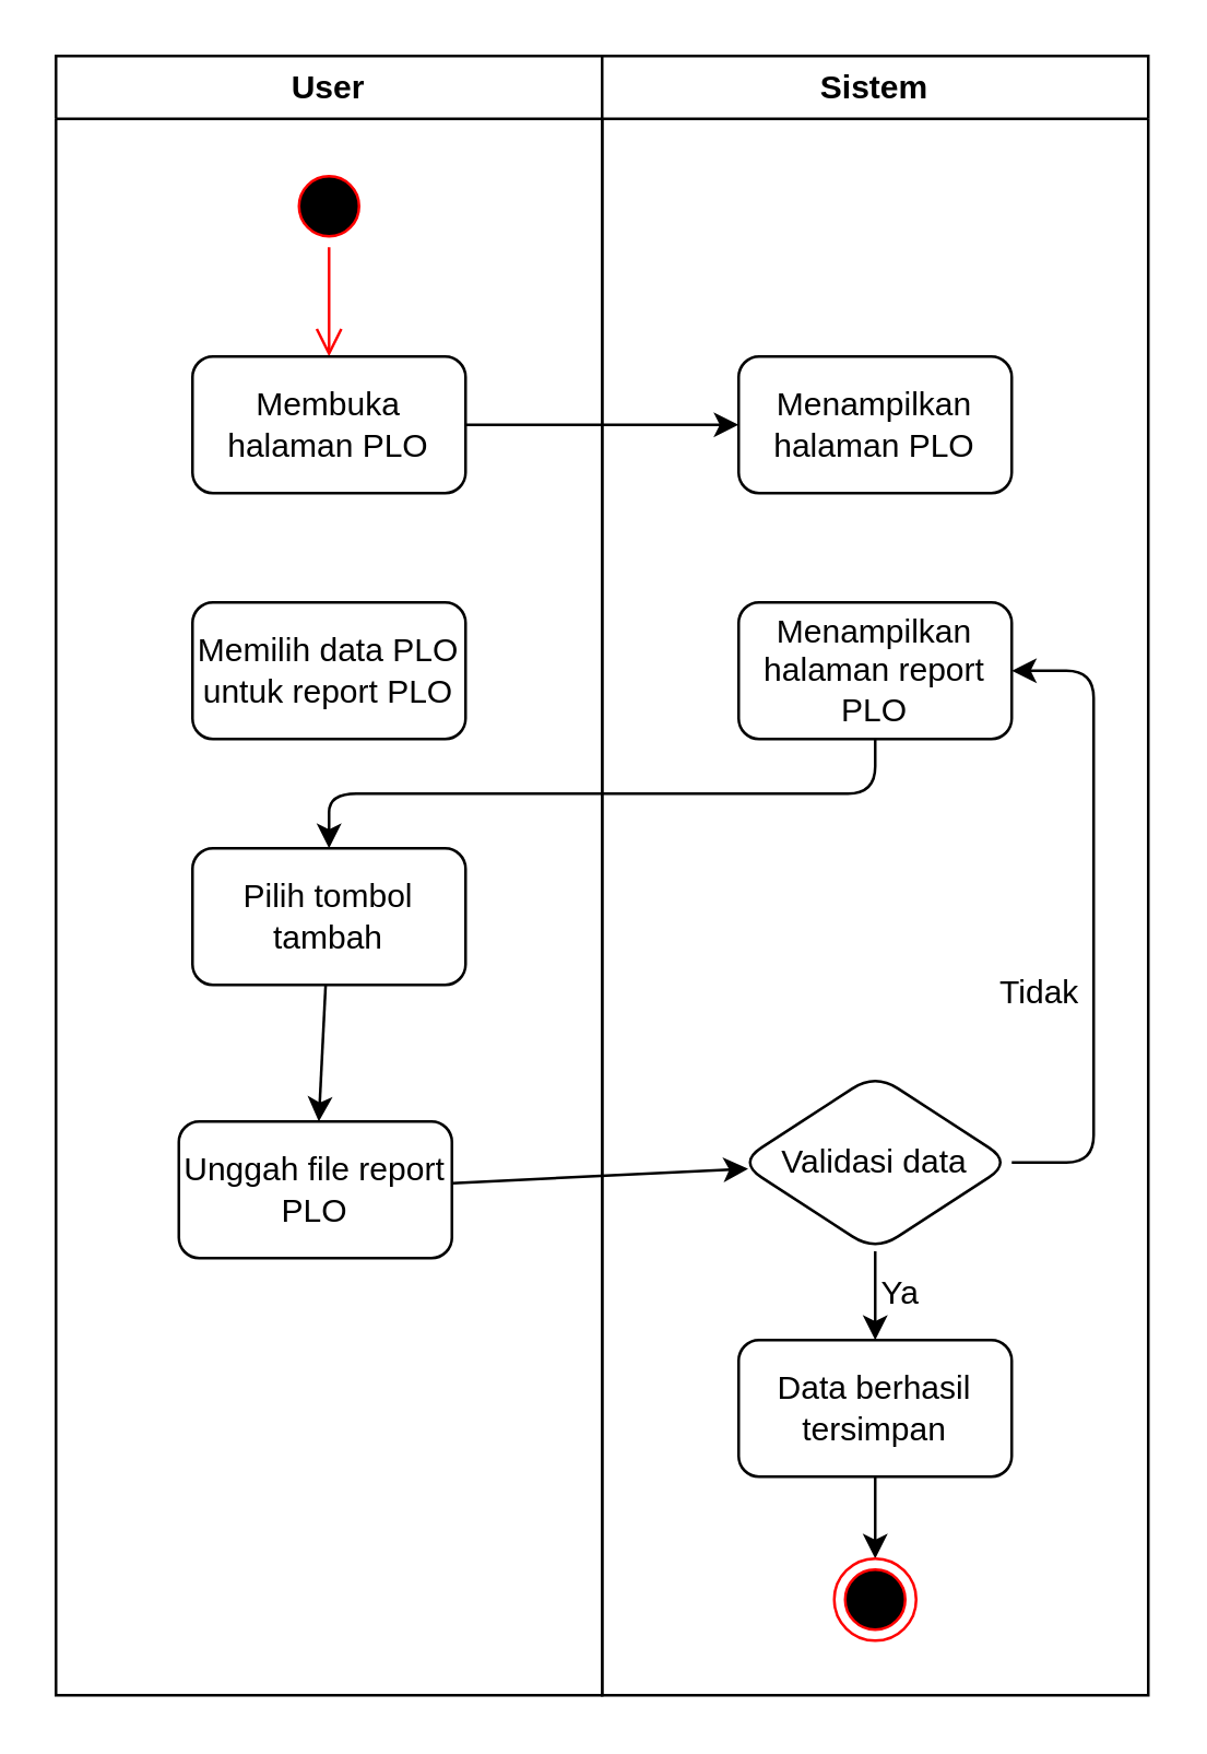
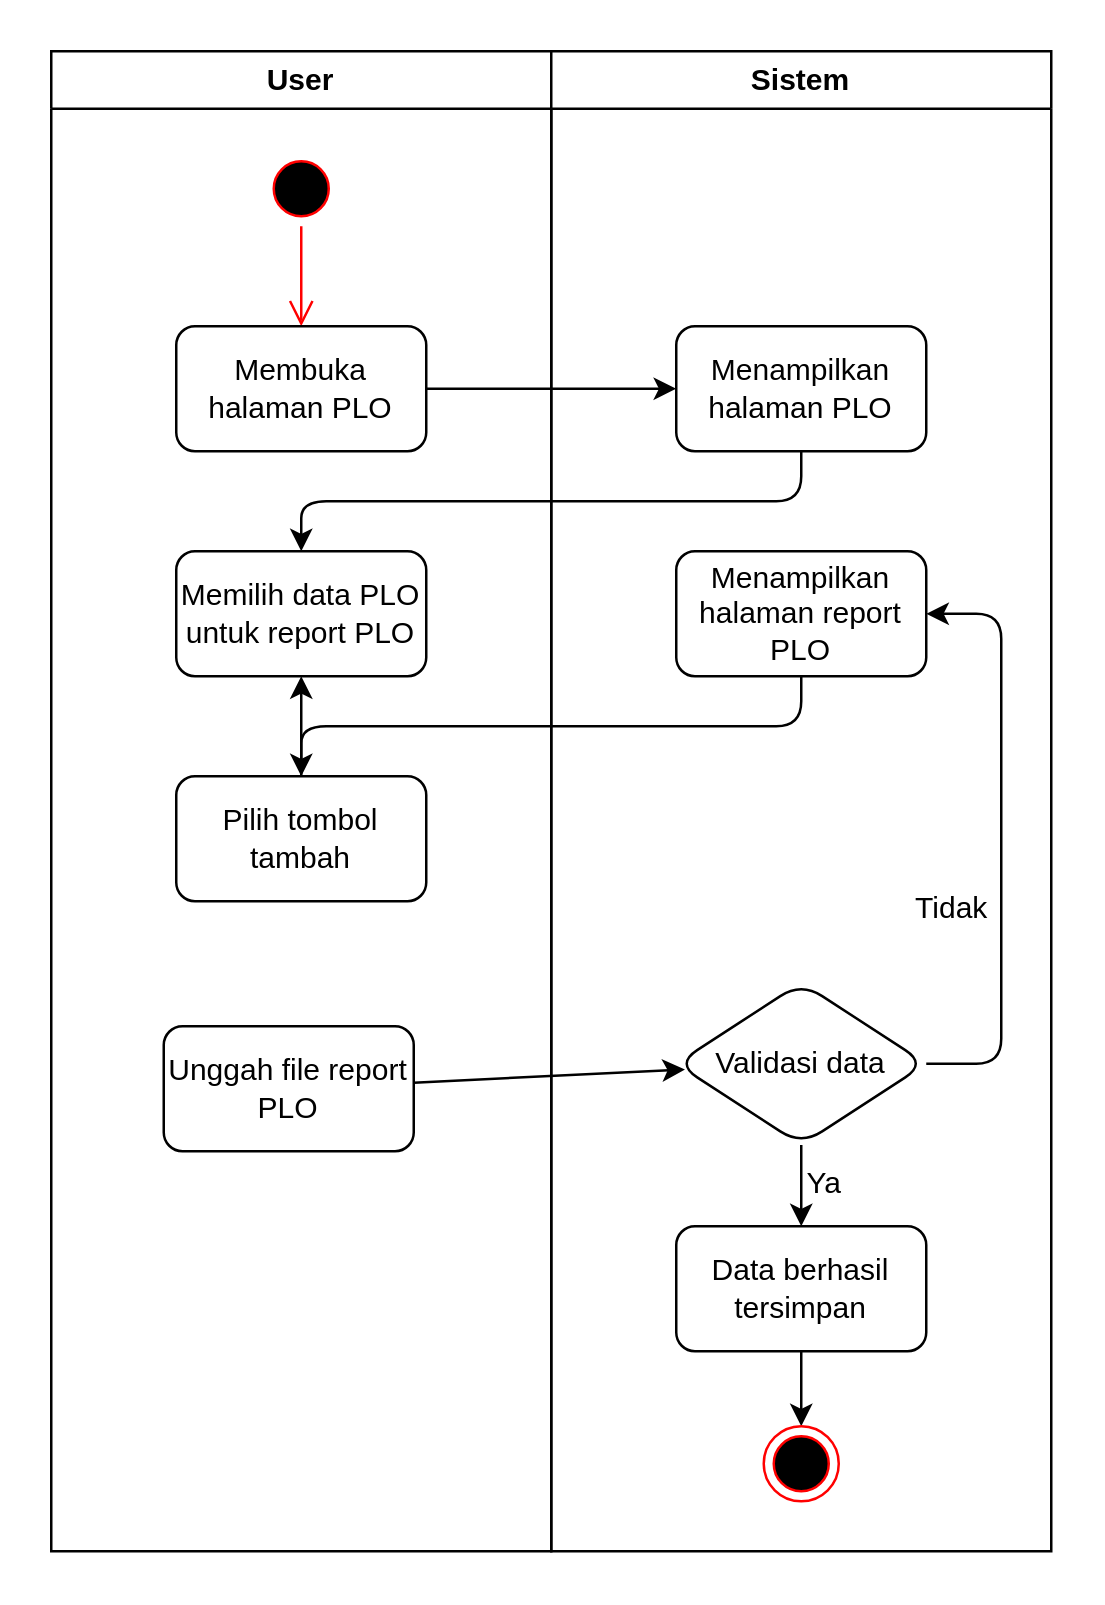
+ <mxCell id="22" value="" style="edgeStyle=none;html=1;exitX=0.5;exitY=1;exitDx=0;exitDy=0;entryX=0.5;entryY=0;entryDx=0;entryDy=0;" edge="1" parent="1" source="11" target="6"><mxGeometry relative="1" as="geometry"><Array as="points"><mxPoint x="320" y="200" /><mxPoint x="120" y="200" /></Array></mxGeometry></mxCell>
- <mxCell id="7" value="" style="edgeStyle=none;html=1;" edge="1" parent="2" source="8" target="9"><mxGeometry relative="1" as="geometry" /></mxCell>
+ <mxCell id="7" value="" style="edgeStyle=none;html=1;" edge="1" parent="2" source="8" target="6"><mxGeometry relative="1" as="geometry" /></mxCell>
